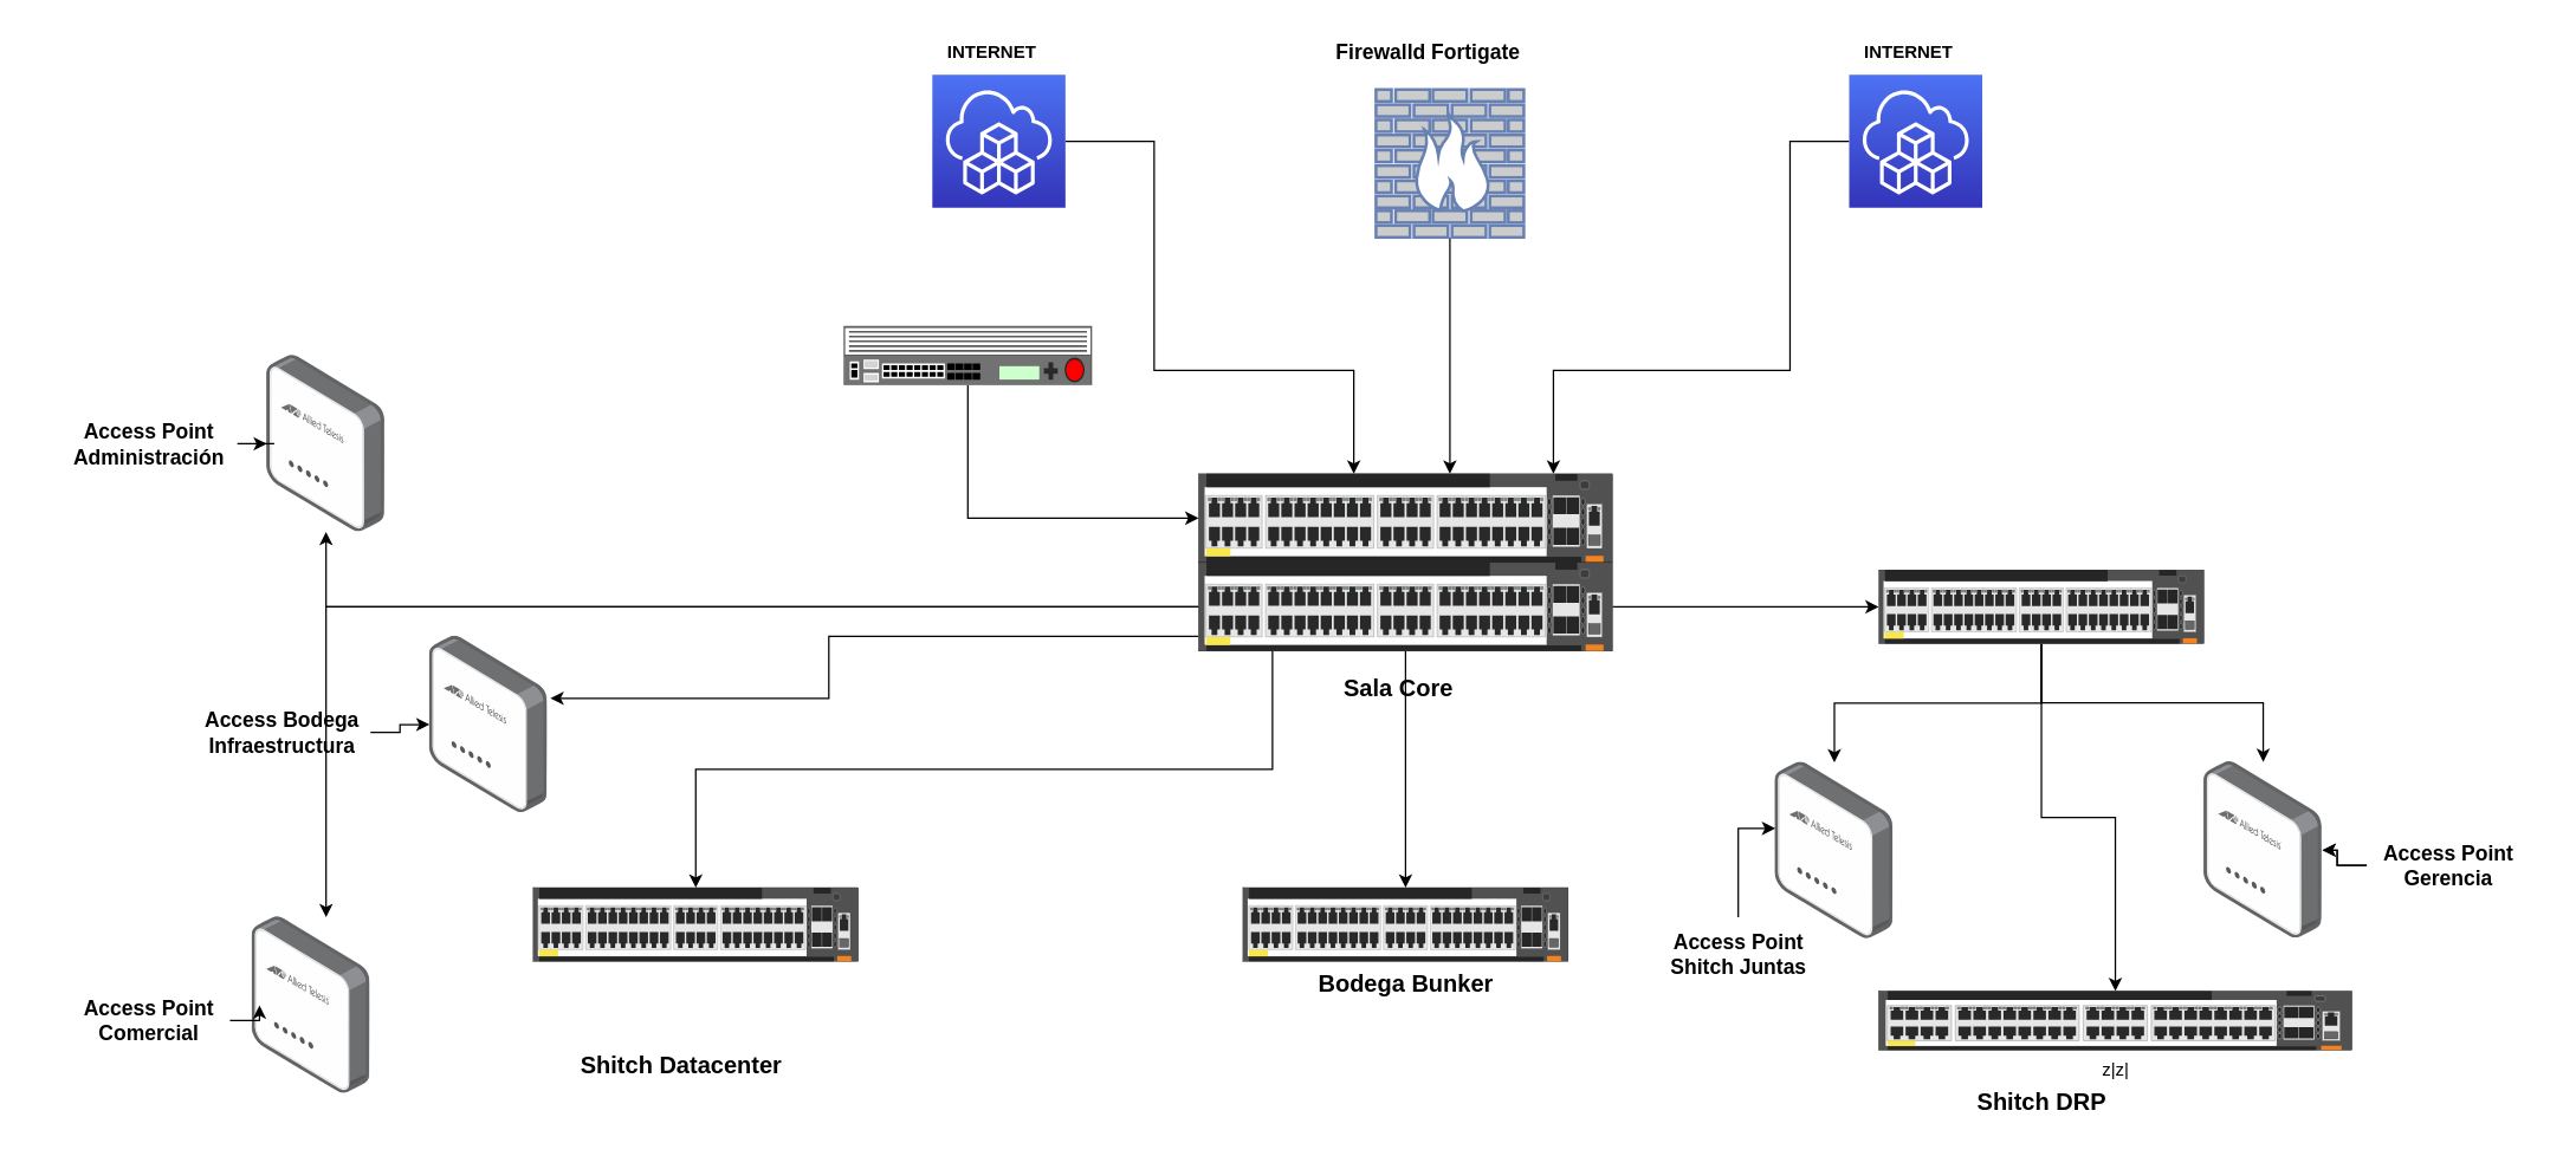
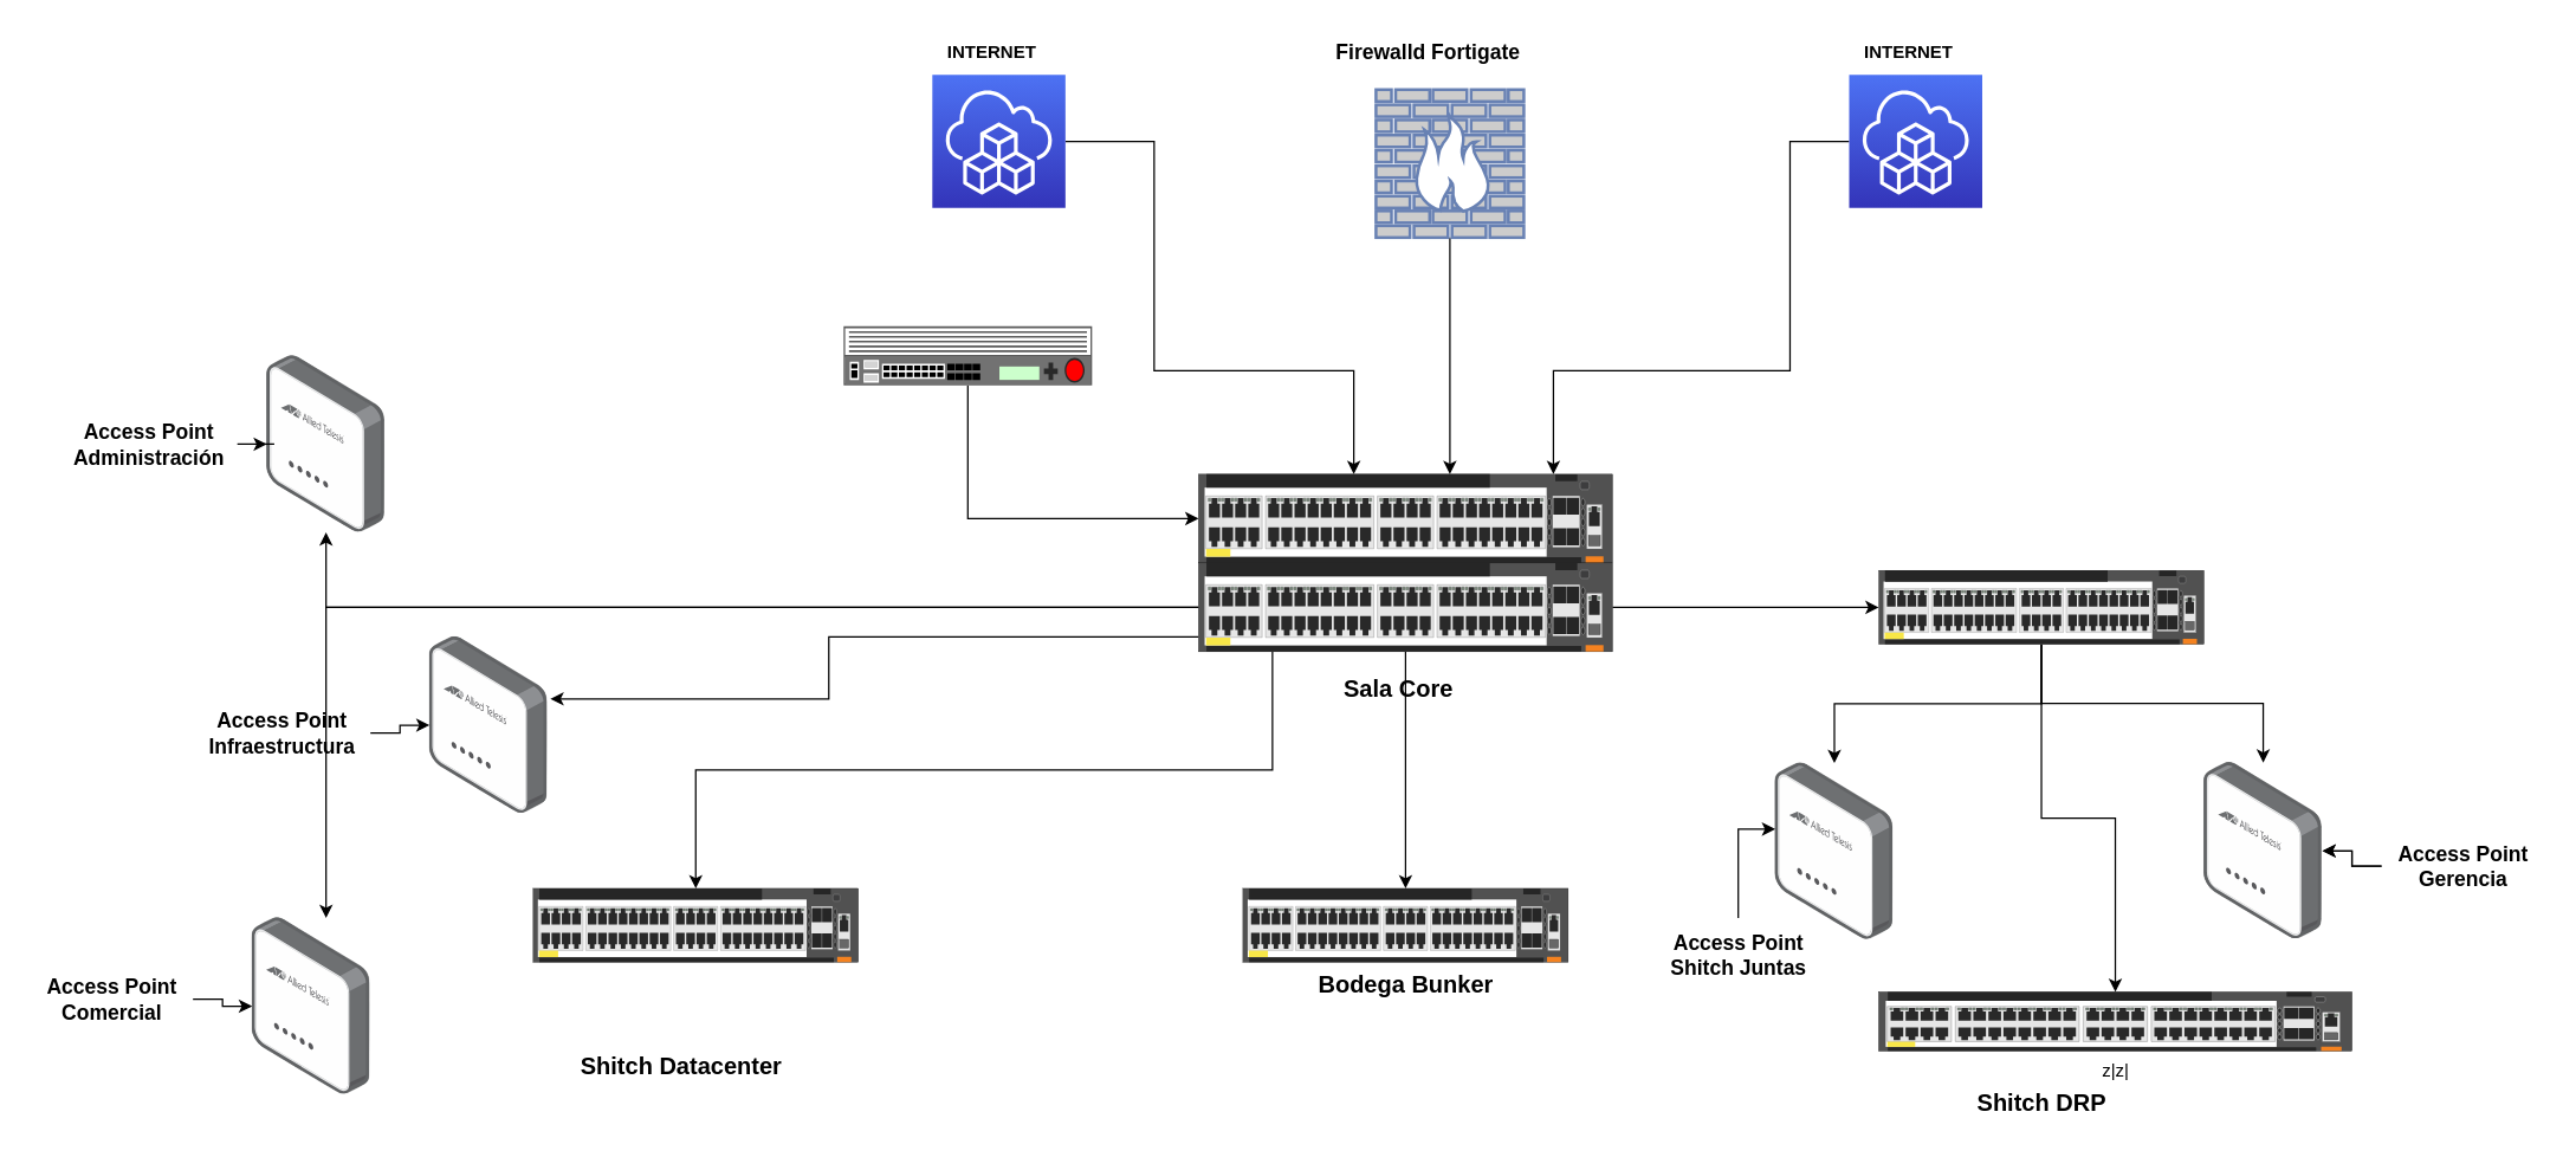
- <mxCell id="45" value="&lt;b style=&quot;font-size: 14px;&quot;&gt;Access Bodega&lt;br&gt;Infraestructura&lt;br&gt;&lt;/b&gt;" style="text;html=1;align=center;verticalAlign=middle;resizable=0;points=[];autosize=1;strokeColor=none;fillColor=none;" vertex="1" parent="1"><mxGeometry x="130" y="470" width="120" height="50" as="geometry" /></mxCell>
+ <mxCell id="45" value="&lt;b style=&quot;font-size: 14px;&quot;&gt;Access Point&lt;br&gt;Infraestructura&lt;br&gt;&lt;/b&gt;" style="text;html=1;align=center;verticalAlign=middle;resizable=0;points=[];autosize=1;strokeColor=none;fillColor=none;" vertex="1" parent="1"><mxGeometry x="130" y="470" width="120" height="50" as="geometry" /></mxCell>
- <mxCell id="36" value="&lt;b style=&quot;font-size: 14px;&quot;&gt;Access Point&lt;br&gt;Gerencia&lt;/b&gt;" style="text;html=1;align=center;verticalAlign=middle;resizable=0;points=[];autosize=1;strokeColor=none;fillColor=none;" vertex="1" parent="1"><mxGeometry x="1600" y="560" width="110" height="50" as="geometry" /></mxCell>
+ <mxCell id="36" value="&lt;b style=&quot;font-size: 14px;&quot;&gt;Access Point&lt;br&gt;Gerencia&lt;/b&gt;" style="text;html=1;align=center;verticalAlign=middle;resizable=0;points=[];autosize=1;strokeColor=none;fillColor=none;" vertex="1" parent="1"><mxGeometry x="1610" y="560" width="110" height="50" as="geometry" /></mxCell>
- <mxCell id="43" value="&lt;b style=&quot;font-size: 14px;&quot;&gt;Access Point&lt;br&gt;Comercial&lt;br&gt;&lt;/b&gt;" style="text;html=1;align=center;verticalAlign=middle;resizable=0;points=[];autosize=1;strokeColor=none;fillColor=none;" vertex="1" parent="1"><mxGeometry x="45" y="665" width="110" height="50" as="geometry" /></mxCell>
+ <mxCell id="43" value="&lt;b style=&quot;font-size: 14px;&quot;&gt;Access Point&lt;br&gt;Comercial&lt;br&gt;&lt;/b&gt;" style="text;html=1;align=center;verticalAlign=middle;resizable=0;points=[];autosize=1;strokeColor=none;fillColor=none;" vertex="1" parent="1"><mxGeometry x="20" y="650" width="110" height="50" as="geometry" /></mxCell>
